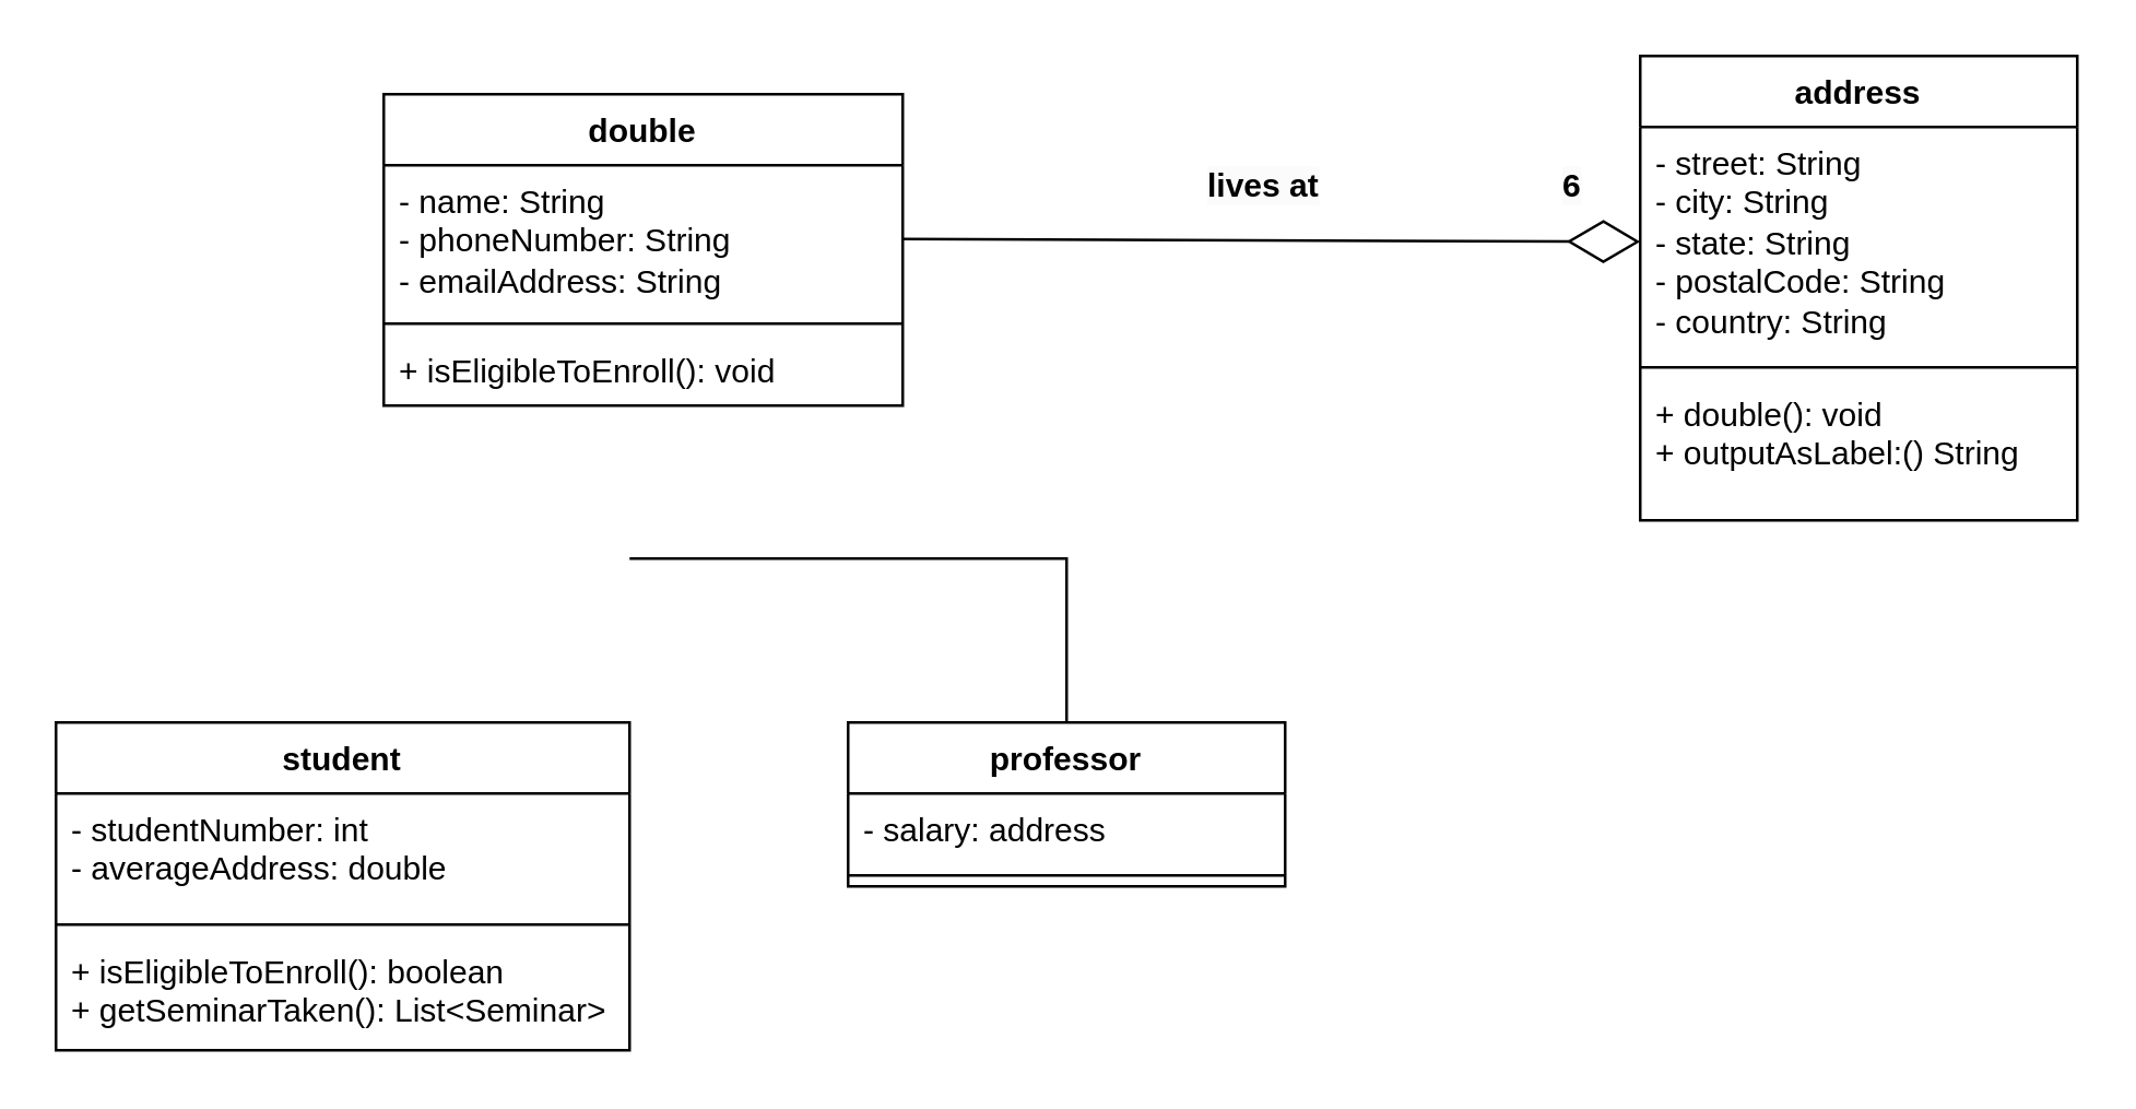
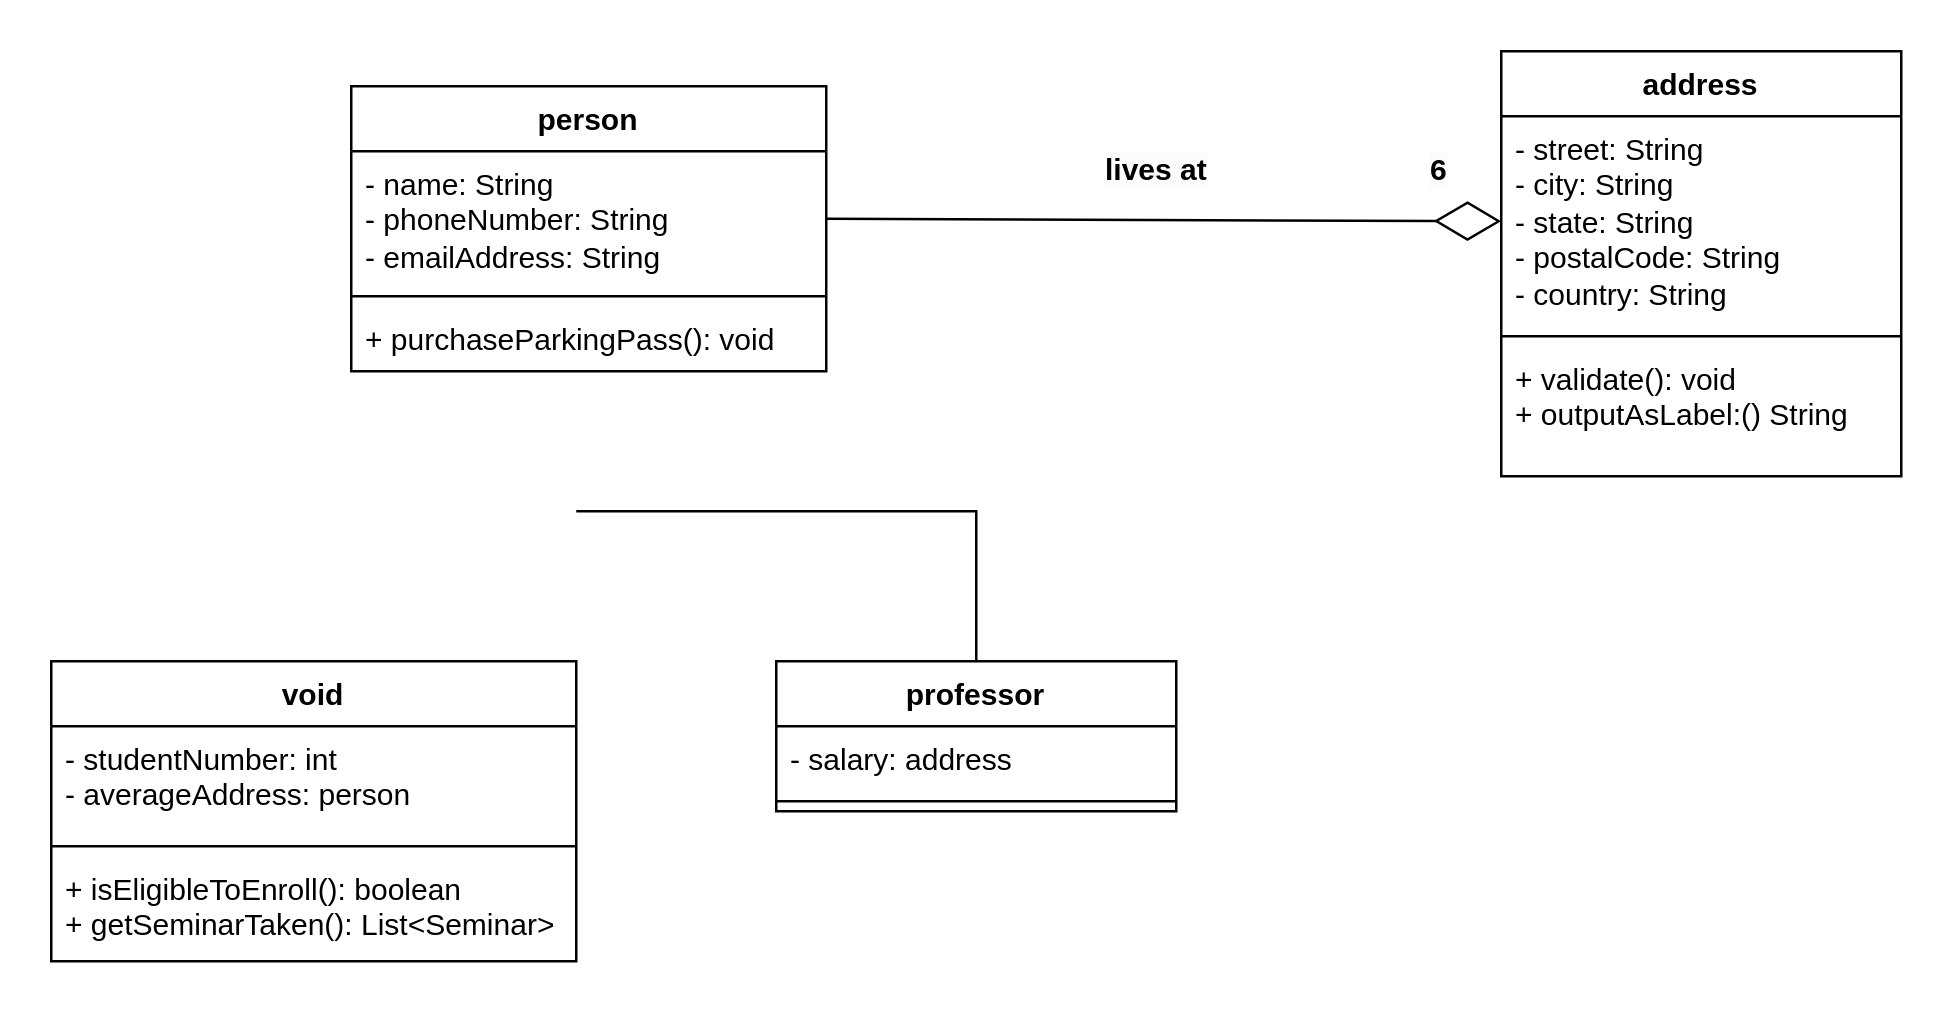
- <mxCell id="2" value="double" style="swimlane;fontStyle=1;align=center;verticalAlign=top;childLayout=stackLayout;horizontal=1;startSize=26;horizontalStack=0;resizeParent=1;resizeParentMax=0;resizeLast=0;collapsible=1;marginBottom=0;whiteSpace=wrap;html=1;" vertex="1" parent="1"><mxGeometry x="140" y="34" width="190" height="114" as="geometry" /></mxCell>
+ <mxCell id="2" value="person" style="swimlane;fontStyle=1;align=center;verticalAlign=top;childLayout=stackLayout;horizontal=1;startSize=26;horizontalStack=0;resizeParent=1;resizeParentMax=0;resizeLast=0;collapsible=1;marginBottom=0;whiteSpace=wrap;html=1;" vertex="1" parent="1"><mxGeometry x="140" y="34" width="190" height="114" as="geometry" /></mxCell>
- <mxCell id="5" value="+ isEligibleToEnroll(): void" style="text;strokeColor=none;fillColor=none;align=left;verticalAlign=top;spacingLeft=4;spacingRight=4;overflow=hidden;rotatable=0;points=[[0,0.5],[1,0.5]];portConstraint=eastwest;whiteSpace=wrap;html=1;" vertex="1" parent="2"><mxGeometry y="88" width="190" height="26" as="geometry" /></mxCell>
+ <mxCell id="5" value="+ purchaseParkingPass(): void" style="text;strokeColor=none;fillColor=none;align=left;verticalAlign=top;spacingLeft=4;spacingRight=4;overflow=hidden;rotatable=0;points=[[0,0.5],[1,0.5]];portConstraint=eastwest;whiteSpace=wrap;html=1;" vertex="1" parent="2"><mxGeometry y="88" width="190" height="26" as="geometry" /></mxCell>
- <mxCell id="13" value="+ double(): void&lt;div&gt;+ outputAsLabel:() String&lt;br&gt;&lt;/div&gt;" style="text;strokeColor=none;fillColor=none;align=left;verticalAlign=top;spacingLeft=4;spacingRight=4;overflow=hidden;rotatable=0;points=[[0,0.5],[1,0.5]];portConstraint=eastwest;whiteSpace=wrap;html=1;" vertex="1" parent="10"><mxGeometry y="118" width="160" height="52" as="geometry" /></mxCell>
+ <mxCell id="13" value="+ validate(): void&lt;div&gt;+ outputAsLabel:() String&lt;br&gt;&lt;/div&gt;" style="text;strokeColor=none;fillColor=none;align=left;verticalAlign=top;spacingLeft=4;spacingRight=4;overflow=hidden;rotatable=0;points=[[0,0.5],[1,0.5]];portConstraint=eastwest;whiteSpace=wrap;html=1;" vertex="1" parent="10"><mxGeometry y="118" width="160" height="52" as="geometry" /></mxCell>
- <mxCell id="6" value="student" style="swimlane;fontStyle=1;align=center;verticalAlign=top;childLayout=stackLayout;horizontal=1;startSize=26;horizontalStack=0;resizeParent=1;resizeParentMax=0;resizeLast=0;collapsible=1;marginBottom=0;whiteSpace=wrap;html=1;" vertex="1" parent="1"><mxGeometry x="20" y="264" width="210" height="120" as="geometry" /></mxCell>
+ <mxCell id="6" value="void" style="swimlane;fontStyle=1;align=center;verticalAlign=top;childLayout=stackLayout;horizontal=1;startSize=26;horizontalStack=0;resizeParent=1;resizeParentMax=0;resizeLast=0;collapsible=1;marginBottom=0;whiteSpace=wrap;html=1;" vertex="1" parent="1"><mxGeometry x="20" y="264" width="210" height="120" as="geometry" /></mxCell>
- <mxCell id="7" value="- studentNumber: int&lt;div&gt;- averageAddress: double&lt;/div&gt;" style="text;strokeColor=none;fillColor=none;align=left;verticalAlign=top;spacingLeft=4;spacingRight=4;overflow=hidden;rotatable=0;points=[[0,0.5],[1,0.5]];portConstraint=eastwest;whiteSpace=wrap;html=1;" vertex="1" parent="6"><mxGeometry y="26" width="210" height="44" as="geometry" /></mxCell>
+ <mxCell id="7" value="- studentNumber: int&lt;div&gt;- averageAddress: person&lt;/div&gt;" style="text;strokeColor=none;fillColor=none;align=left;verticalAlign=top;spacingLeft=4;spacingRight=4;overflow=hidden;rotatable=0;points=[[0,0.5],[1,0.5]];portConstraint=eastwest;whiteSpace=wrap;html=1;" vertex="1" parent="6"><mxGeometry y="26" width="210" height="44" as="geometry" /></mxCell>
